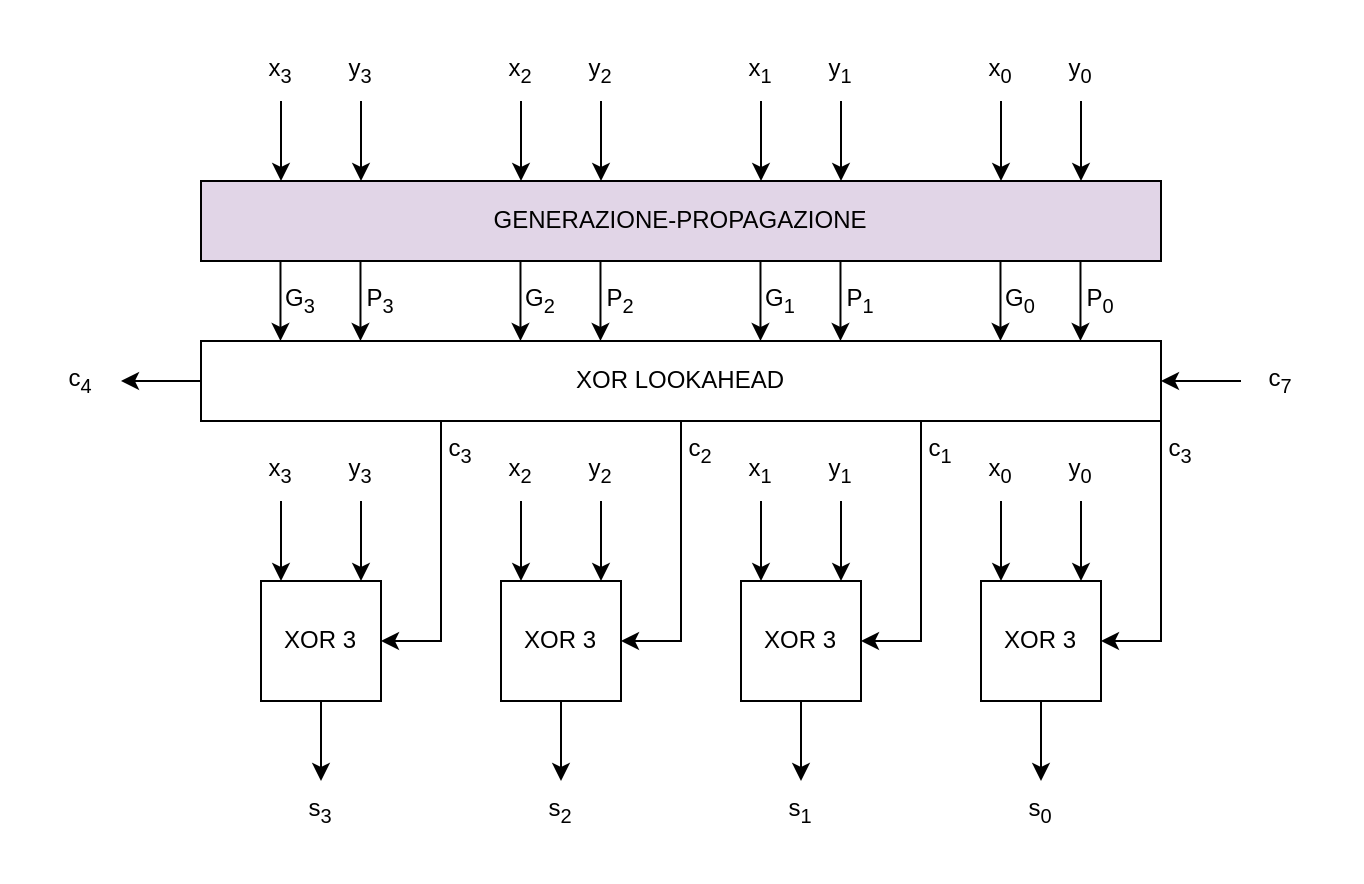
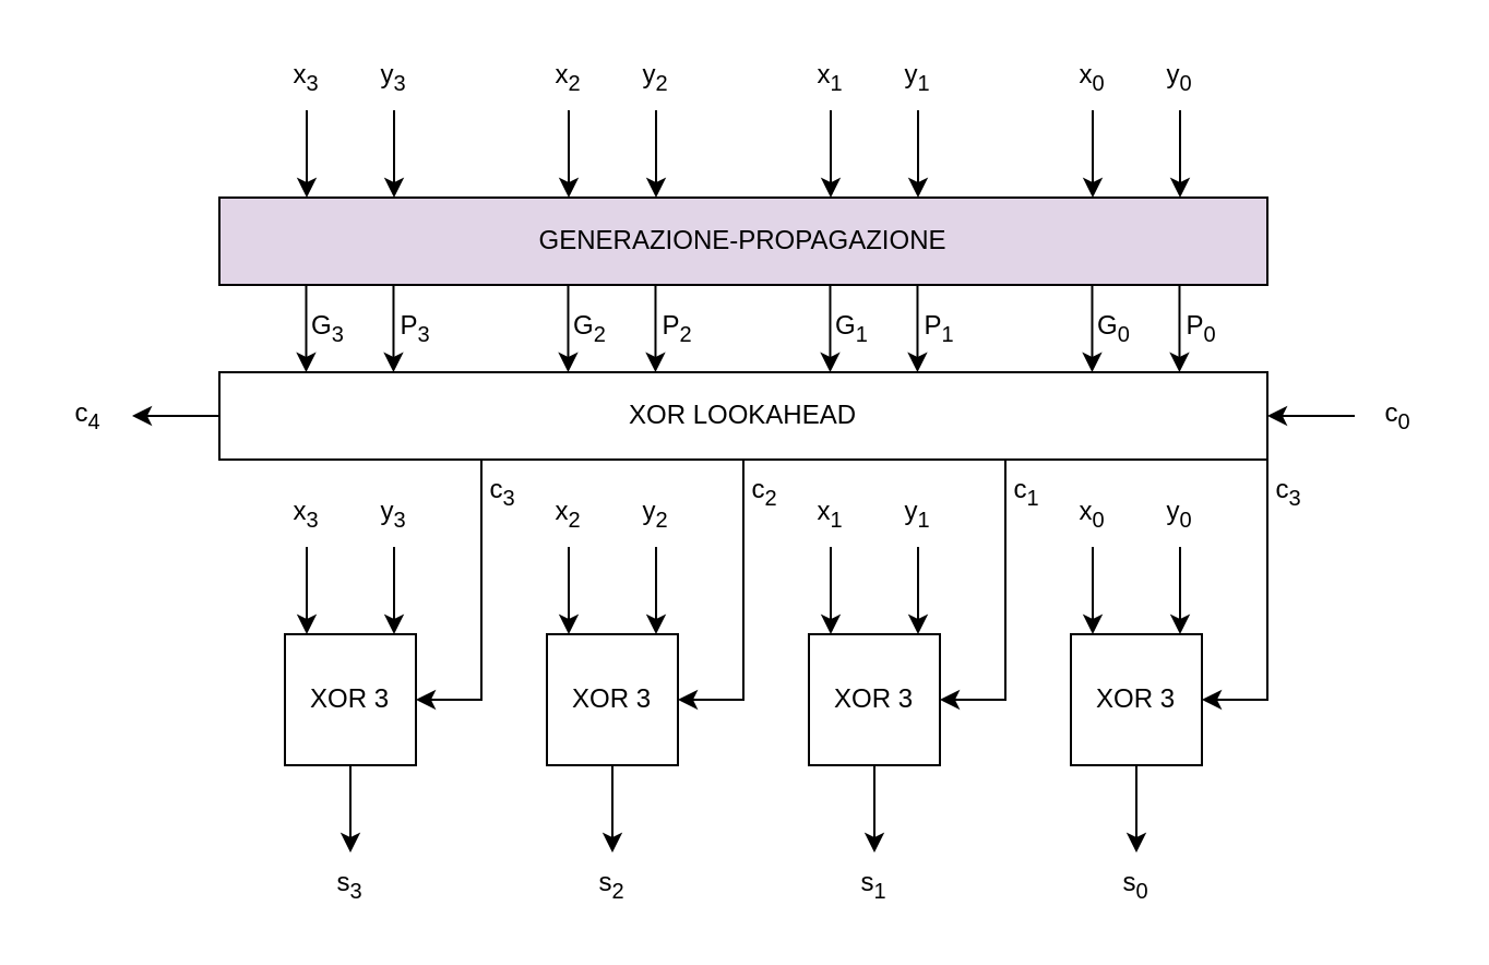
- <mxCell id="39" value="c&lt;sub&gt;7&lt;/sub&gt;" style="text;html=1;align=center;verticalAlign=middle;whiteSpace=wrap;rounded=0;" vertex="1" parent="1"><mxGeometry x="620" y="175" width="40" height="30" as="geometry" /></mxCell>
+ <mxCell id="39" value="c&lt;sub&gt;0&lt;/sub&gt;" style="text;html=1;align=center;verticalAlign=middle;whiteSpace=wrap;rounded=0;" vertex="1" parent="1"><mxGeometry x="620" y="175" width="40" height="30" as="geometry" /></mxCell>
